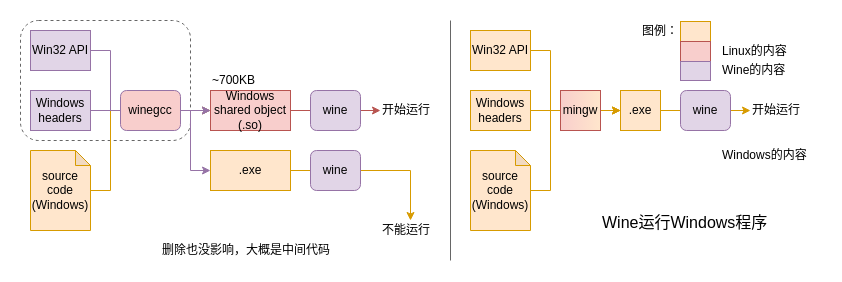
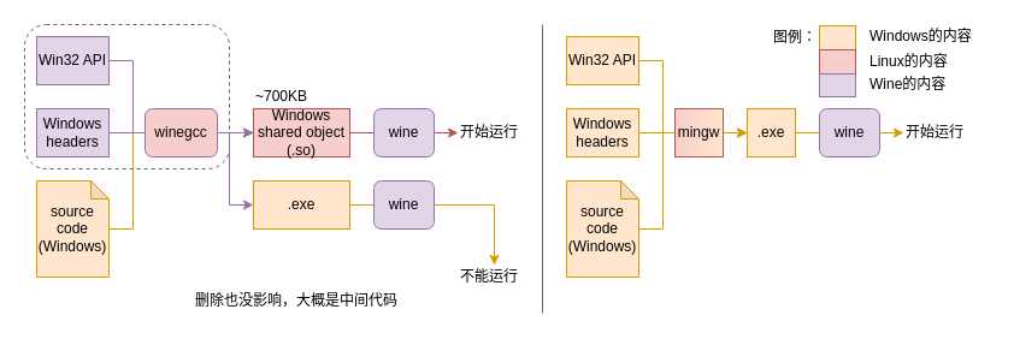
- <mxCell id="28" value="Windows的内容" style="text;html=1;resizable=0;points=[];autosize=1;align=left;verticalAlign=top;spacingTop=-4;" parent="1" vertex="1"><mxGeometry x="720" y="145" width="100" height="20" as="geometry" /></mxCell>
+ <mxCell id="28" value="Windows的内容" style="text;html=1;resizable=0;points=[];autosize=1;align=left;verticalAlign=top;spacingTop=-4;" parent="1" vertex="1"><mxGeometry x="720" y="20" width="100" height="20" as="geometry" /></mxCell>
- <mxCell id="33" value="&lt;font style=&quot;font-size: 16px&quot;&gt;Wine运行Windows程序&lt;/font&gt;" style="text;html=1;resizable=0;points=[];autosize=1;align=left;verticalAlign=top;spacingTop=-4;" parent="1" vertex="1"><mxGeometry x="600" y="210" width="180" height="20" as="geometry" /></mxCell>
